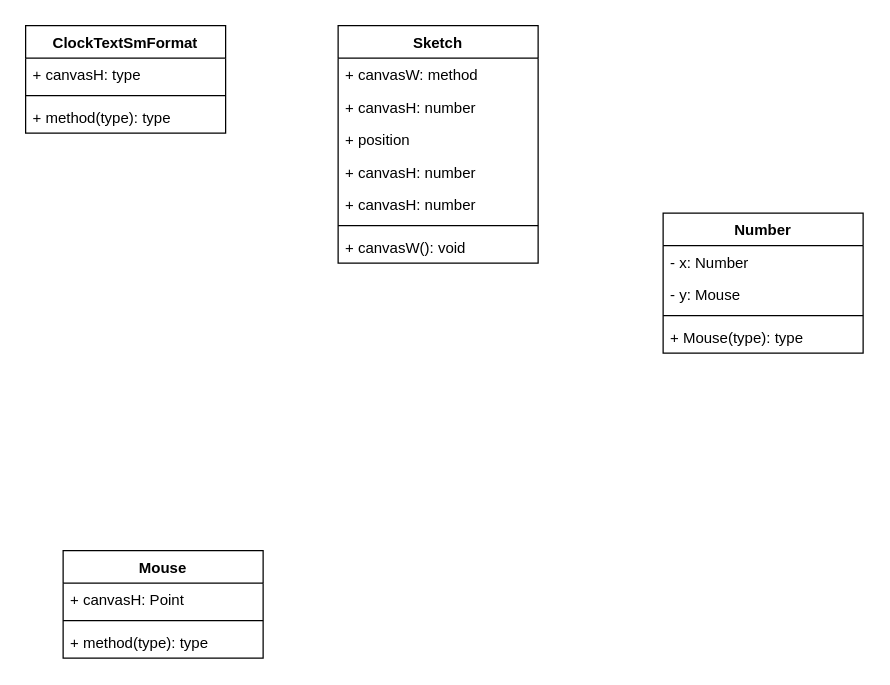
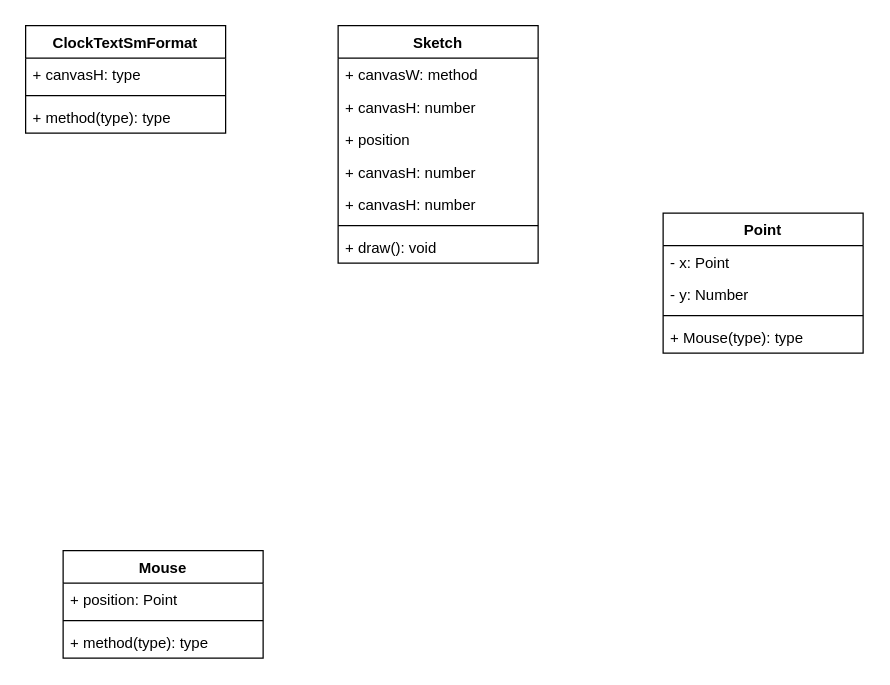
- <mxCell id="18" value="Number" style="swimlane;fontStyle=1;align=center;verticalAlign=top;childLayout=stackLayout;horizontal=1;startSize=26;horizontalStack=0;resizeParent=1;resizeParentMax=0;resizeLast=0;collapsible=1;marginBottom=0;" parent="1" vertex="1"><mxGeometry x="530" y="170" width="160" height="112" as="geometry" /></mxCell>
+ <mxCell id="18" value="Point" style="swimlane;fontStyle=1;align=center;verticalAlign=top;childLayout=stackLayout;horizontal=1;startSize=26;horizontalStack=0;resizeParent=1;resizeParentMax=0;resizeLast=0;collapsible=1;marginBottom=0;" parent="1" vertex="1"><mxGeometry x="530" y="170" width="160" height="112" as="geometry" /></mxCell>
- <mxCell id="13" value="+ canvasW(): void" style="text;strokeColor=none;fillColor=none;align=left;verticalAlign=top;spacingLeft=4;spacingRight=4;overflow=hidden;rotatable=0;points=[[0,0.5],[1,0.5]];portConstraint=eastwest;" parent="6" vertex="1"><mxGeometry y="164" width="160" height="26" as="geometry" /></mxCell>
+ <mxCell id="13" value="+ draw(): void" style="text;strokeColor=none;fillColor=none;align=left;verticalAlign=top;spacingLeft=4;spacingRight=4;overflow=hidden;rotatable=0;points=[[0,0.5],[1,0.5]];portConstraint=eastwest;" parent="6" vertex="1"><mxGeometry y="164" width="160" height="26" as="geometry" /></mxCell>
- <mxCell id="19" value="- x: Number" style="text;strokeColor=none;fillColor=none;align=left;verticalAlign=top;spacingLeft=4;spacingRight=4;overflow=hidden;rotatable=0;points=[[0,0.5],[1,0.5]];portConstraint=eastwest;" parent="18" vertex="1"><mxGeometry y="26" width="160" height="26" as="geometry" /></mxCell>
+ <mxCell id="19" value="- x: Point" style="text;strokeColor=none;fillColor=none;align=left;verticalAlign=top;spacingLeft=4;spacingRight=4;overflow=hidden;rotatable=0;points=[[0,0.5],[1,0.5]];portConstraint=eastwest;" parent="18" vertex="1"><mxGeometry y="26" width="160" height="26" as="geometry" /></mxCell>
- <mxCell id="20" value="- y: Mouse" style="text;strokeColor=none;fillColor=none;align=left;verticalAlign=top;spacingLeft=4;spacingRight=4;overflow=hidden;rotatable=0;points=[[0,0.5],[1,0.5]];portConstraint=eastwest;" parent="18" vertex="1"><mxGeometry y="52" width="160" height="26" as="geometry" /></mxCell>
+ <mxCell id="20" value="- y: Number" style="text;strokeColor=none;fillColor=none;align=left;verticalAlign=top;spacingLeft=4;spacingRight=4;overflow=hidden;rotatable=0;points=[[0,0.5],[1,0.5]];portConstraint=eastwest;" parent="18" vertex="1"><mxGeometry y="52" width="160" height="26" as="geometry" /></mxCell>
- <mxCell id="15" value="+ canvasH: Point" style="text;strokeColor=none;fillColor=none;align=left;verticalAlign=top;spacingLeft=4;spacingRight=4;overflow=hidden;rotatable=0;points=[[0,0.5],[1,0.5]];portConstraint=eastwest;" parent="14" vertex="1"><mxGeometry y="26" width="160" height="26" as="geometry" /></mxCell>
+ <mxCell id="15" value="+ position: Point" style="text;strokeColor=none;fillColor=none;align=left;verticalAlign=top;spacingLeft=4;spacingRight=4;overflow=hidden;rotatable=0;points=[[0,0.5],[1,0.5]];portConstraint=eastwest;" parent="14" vertex="1"><mxGeometry y="26" width="160" height="26" as="geometry" /></mxCell>
